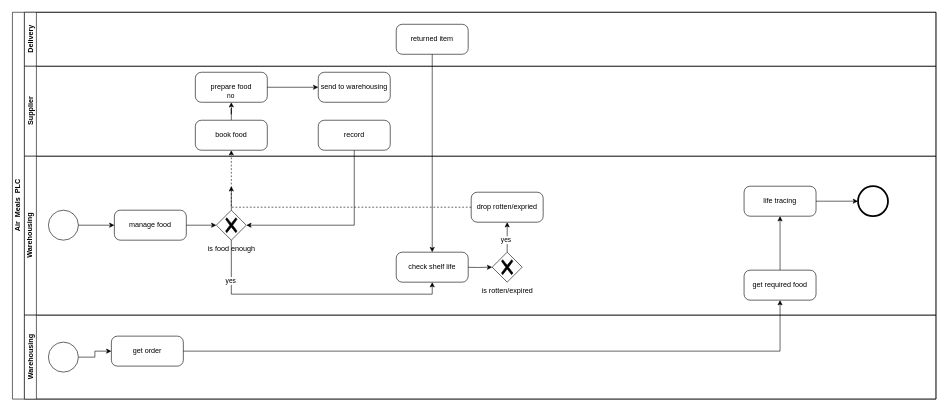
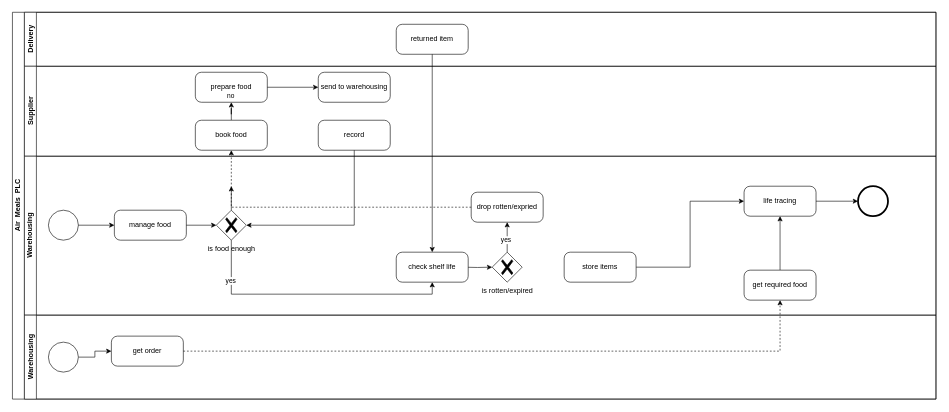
+ <mxCell id="29" style="edgeStyle=orthogonalEdgeStyle;rounded=0;orthogonalLoop=1;jettySize=auto;html=1;entryX=0;entryY=0.5;entryDx=0;entryDy=0;entryPerimeter=0;" edge="1" parent="7" source="30" target="31"><mxGeometry relative="1" as="geometry"><mxPoint x="1070" y="185" as="targetPoint" /></mxGeometry></mxCell>
+ <mxCell id="30" value="store items" style="points=[[0.25,0,0],[0.5,0,0],[0.75,0,0],[1,0.25,0],[1,0.5,0],[1,0.75,0],[0.75,1,0],[0.5,1,0],[0.25,1,0],[0,0.75,0],[0,0.5,0],[0,0.25,0]];shape=mxgraph.bpmn.task;whiteSpace=wrap;rectStyle=rounded;size=10;html=1;taskMarker=abstract;" vertex="1" parent="7"><mxGeometry x="900" y="160" width="120" height="50" as="geometry" /></mxCell>
- <mxCell id="41" style="edgeStyle=orthogonalEdgeStyle;rounded=0;orthogonalLoop=1;jettySize=auto;html=1;" edge="1" parent="2" source="39" target="35"><mxGeometry relative="1" as="geometry" /></mxCell>
+ <mxCell id="41" style="edgeStyle=orthogonalEdgeStyle;rounded=0;orthogonalLoop=1;jettySize=auto;html=1;dashed=1;" edge="1" parent="2" source="39" target="35"><mxGeometry relative="1" as="geometry" /></mxCell>
